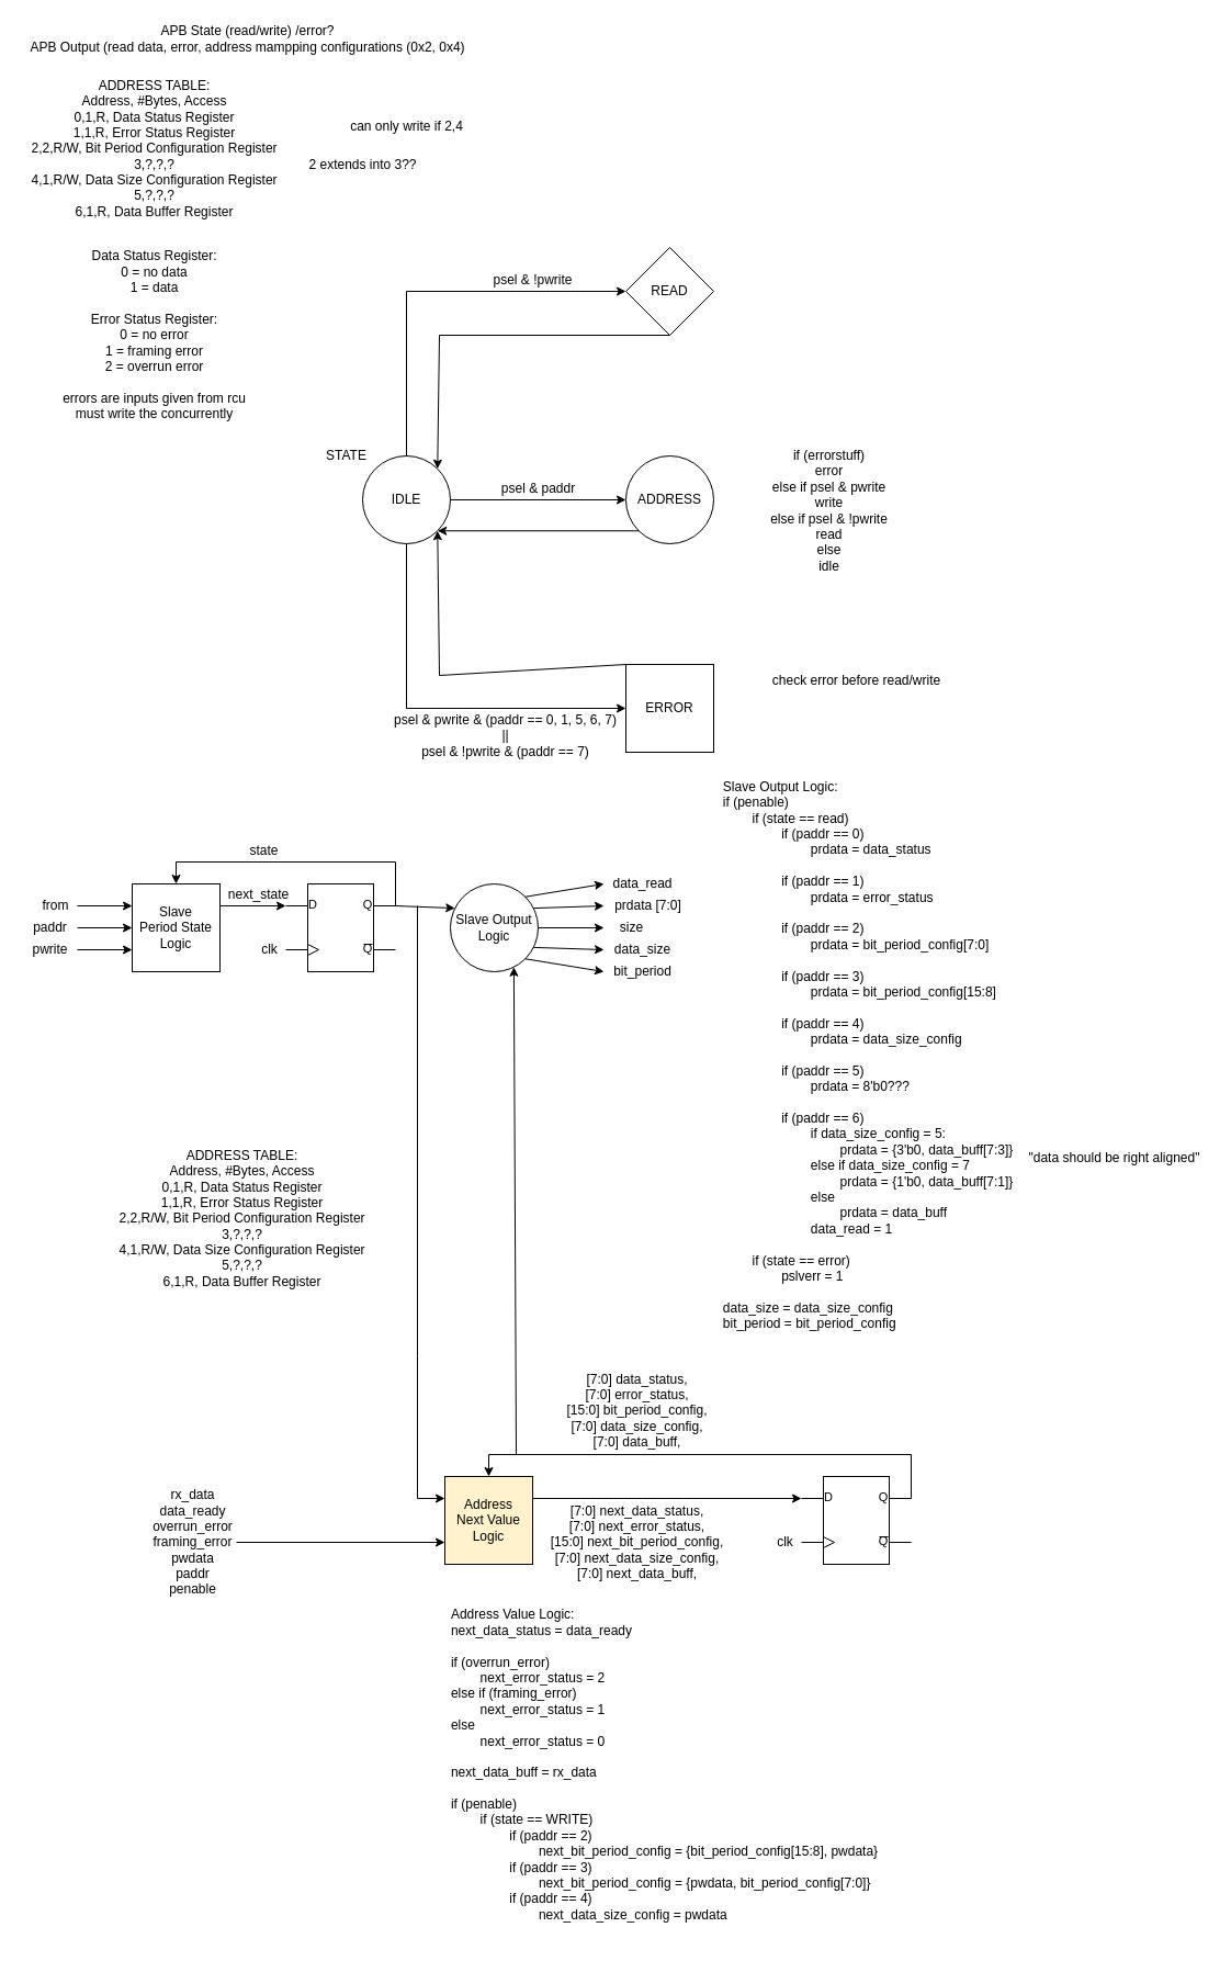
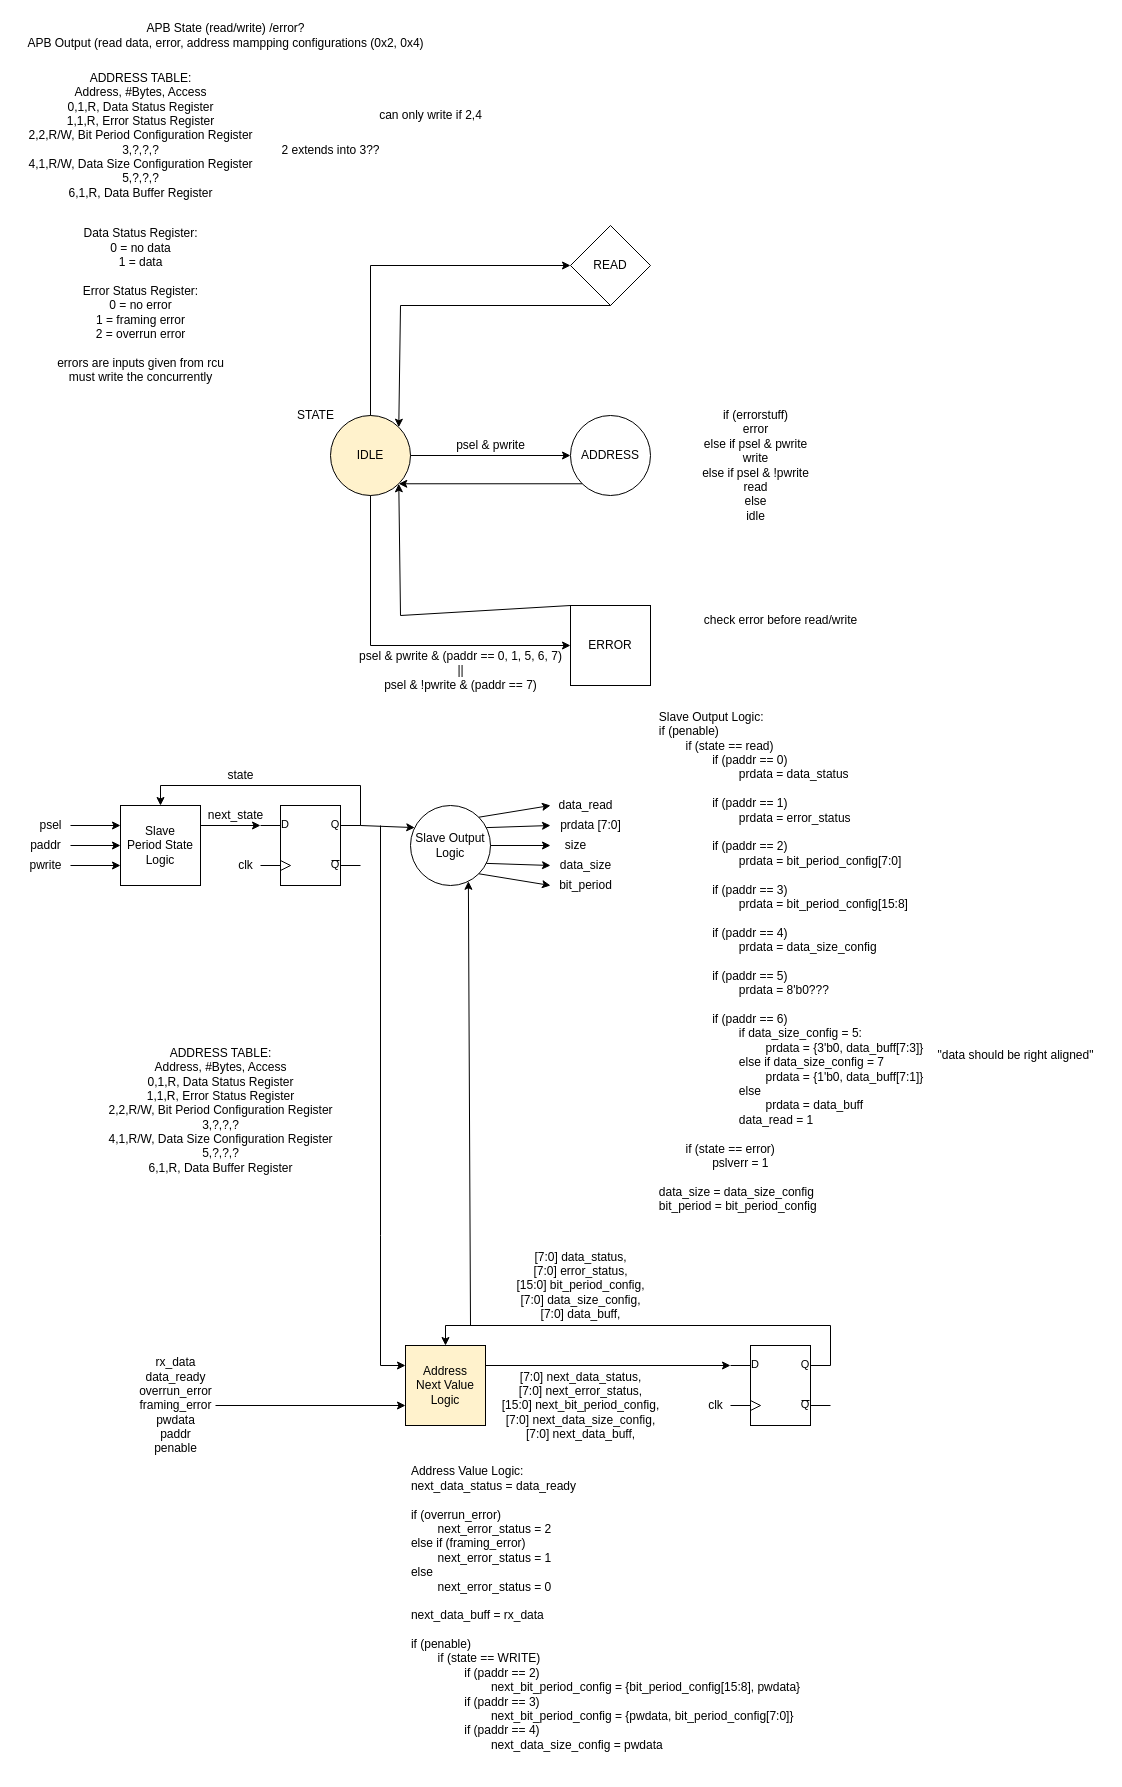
- <mxCell id="5" value="can only write if 2,4" style="text;html=1;align=center;verticalAlign=middle;resizable=0;points=[];autosize=1;strokeColor=none;fillColor=none;" parent="1" vertex="1"><mxGeometry x="310" y="105" width="120" height="20" as="geometry" /></mxCell>
+ <mxCell id="5" value="can only write if 2,4" style="text;html=1;align=center;verticalAlign=middle;resizable=0;points=[];autosize=1;strokeColor=none;fillColor=none;" parent="1" vertex="1"><mxGeometry x="370" y="105" width="120" height="20" as="geometry" /></mxCell>
- <mxCell id="22" value="psel &amp;amp; !pwrite" style="text;html=1;align=center;verticalAlign=middle;resizable=0;points=[];autosize=1;strokeColor=none;fillColor=none;" parent="1" vertex="1"><mxGeometry x="440" y="245" width="90" height="20" as="geometry" /></mxCell>
- <mxCell id="21" value="psel &amp;amp; paddr" style="text;html=1;align=center;verticalAlign=middle;resizable=0;points=[];autosize=1;strokeColor=none;fillColor=none;" parent="1" vertex="1"><mxGeometry x="450" y="435" width="80" height="20" as="geometry" /></mxCell>
+ <mxCell id="21" value="psel &amp;amp; pwrite" style="text;html=1;align=center;verticalAlign=middle;resizable=0;points=[];autosize=1;strokeColor=none;fillColor=none;" parent="1" vertex="1"><mxGeometry x="450" y="435" width="80" height="20" as="geometry" /></mxCell>
- <mxCell id="14" value="IDLE" style="ellipse;whiteSpace=wrap;html=1;aspect=fixed;" parent="1" vertex="1"><mxGeometry x="330" y="415" width="80" height="80" as="geometry" /></mxCell>
+ <mxCell id="14" value="IDLE" style="ellipse;whiteSpace=wrap;html=1;aspect=fixed;fillColor=#fff2cc;" parent="1" vertex="1"><mxGeometry x="330" y="415" width="80" height="80" as="geometry" /></mxCell>
- <mxCell id="47" value="from" style="text;html=1;align=center;verticalAlign=middle;resizable=0;points=[];autosize=1;strokeColor=none;fillColor=none;" parent="1" vertex="1"><mxGeometry x="30" y="815" width="40" height="20" as="geometry" /></mxCell>
+ <mxCell id="47" value="psel" style="text;html=1;align=center;verticalAlign=middle;resizable=0;points=[];autosize=1;strokeColor=none;fillColor=none;" parent="1" vertex="1"><mxGeometry x="30" y="815" width="40" height="20" as="geometry" /></mxCell>
